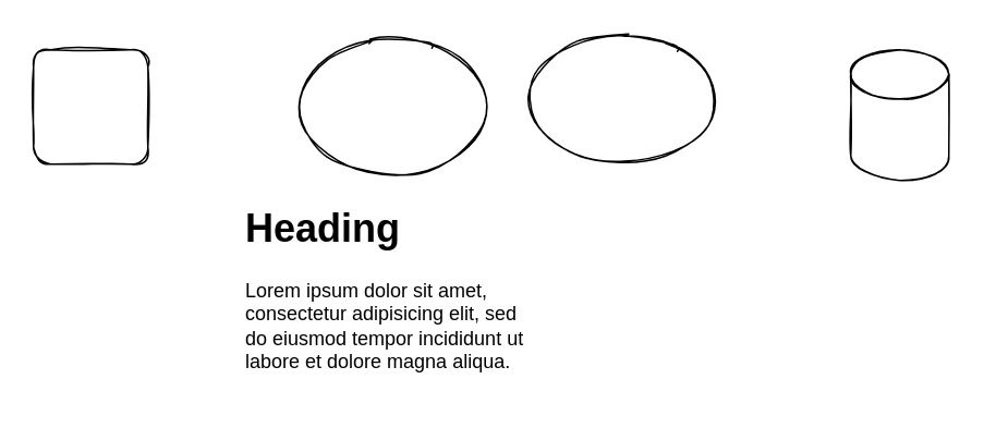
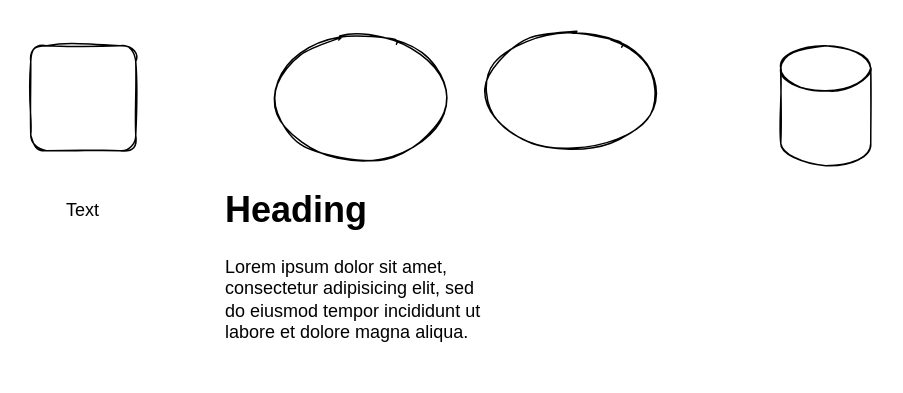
+ <mxCell id="4" value="Text" style="text;html=1;strokeColor=none;fillColor=none;align=center;verticalAlign=middle;whiteSpace=wrap;rounded=0;sketch=1;" vertex="1" parent="1"><mxGeometry x="35" y="130" width="40" height="20" as="geometry" /></mxCell>
